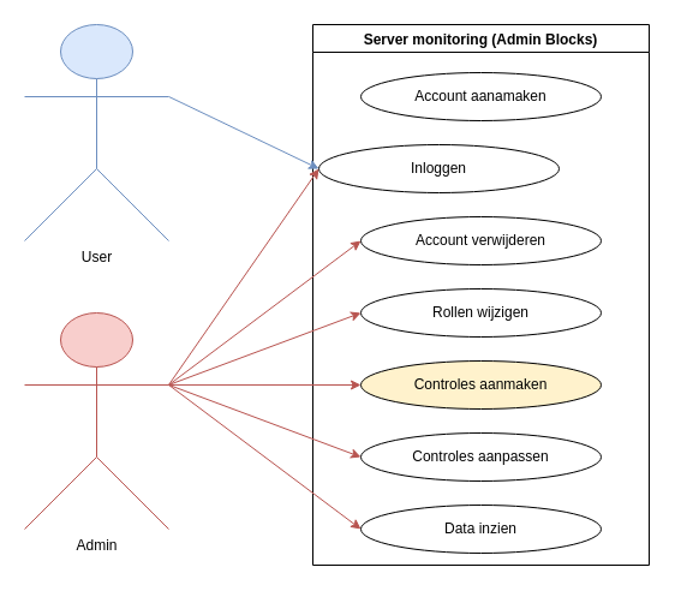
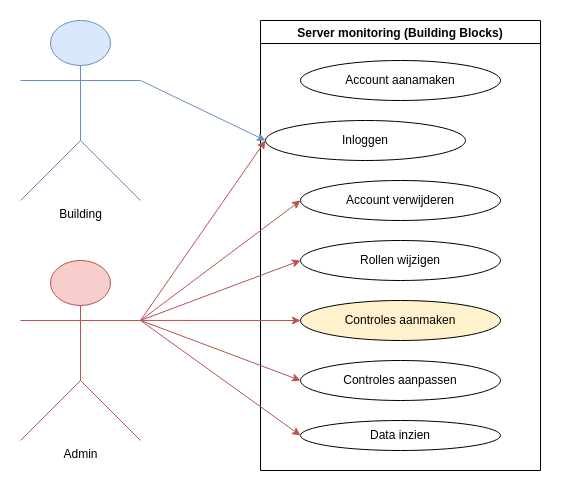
- <mxCell id="2" value="Server monitoring (Admin Blocks)" style="swimlane;" vertex="1" parent="1"><mxGeometry x="260" y="20" width="280" height="450" as="geometry" /></mxCell>
+ <mxCell id="2" value="Server monitoring (Building Blocks)" style="swimlane;" vertex="1" parent="1"><mxGeometry x="260" y="20" width="280" height="450" as="geometry" /></mxCell>
- <mxCell id="10" value="User" style="shape=umlActor;verticalLabelPosition=bottom;verticalAlign=top;html=1;outlineConnect=0;fillColor=#dae8fc;strokeColor=#6c8ebf;" vertex="1" parent="1"><mxGeometry x="20" y="20" width="120" height="180" as="geometry" /></mxCell>
+ <mxCell id="10" value="Building" style="shape=umlActor;verticalLabelPosition=bottom;verticalAlign=top;html=1;outlineConnect=0;fillColor=#dae8fc;strokeColor=#6c8ebf;" vertex="1" parent="1"><mxGeometry x="20" y="20" width="120" height="180" as="geometry" /></mxCell>
- <mxCell id="9" value="Data inzien" style="ellipse;whiteSpace=wrap;html=1;" vertex="1" parent="2"><mxGeometry x="40" y="400" width="200" height="40" as="geometry" /></mxCell>
+ <mxCell id="9" value="Data inzien" style="ellipse;whiteSpace=wrap;html=1;" vertex="1" parent="2"><mxGeometry x="40" y="400" width="200" height="30" as="geometry" /></mxCell>
